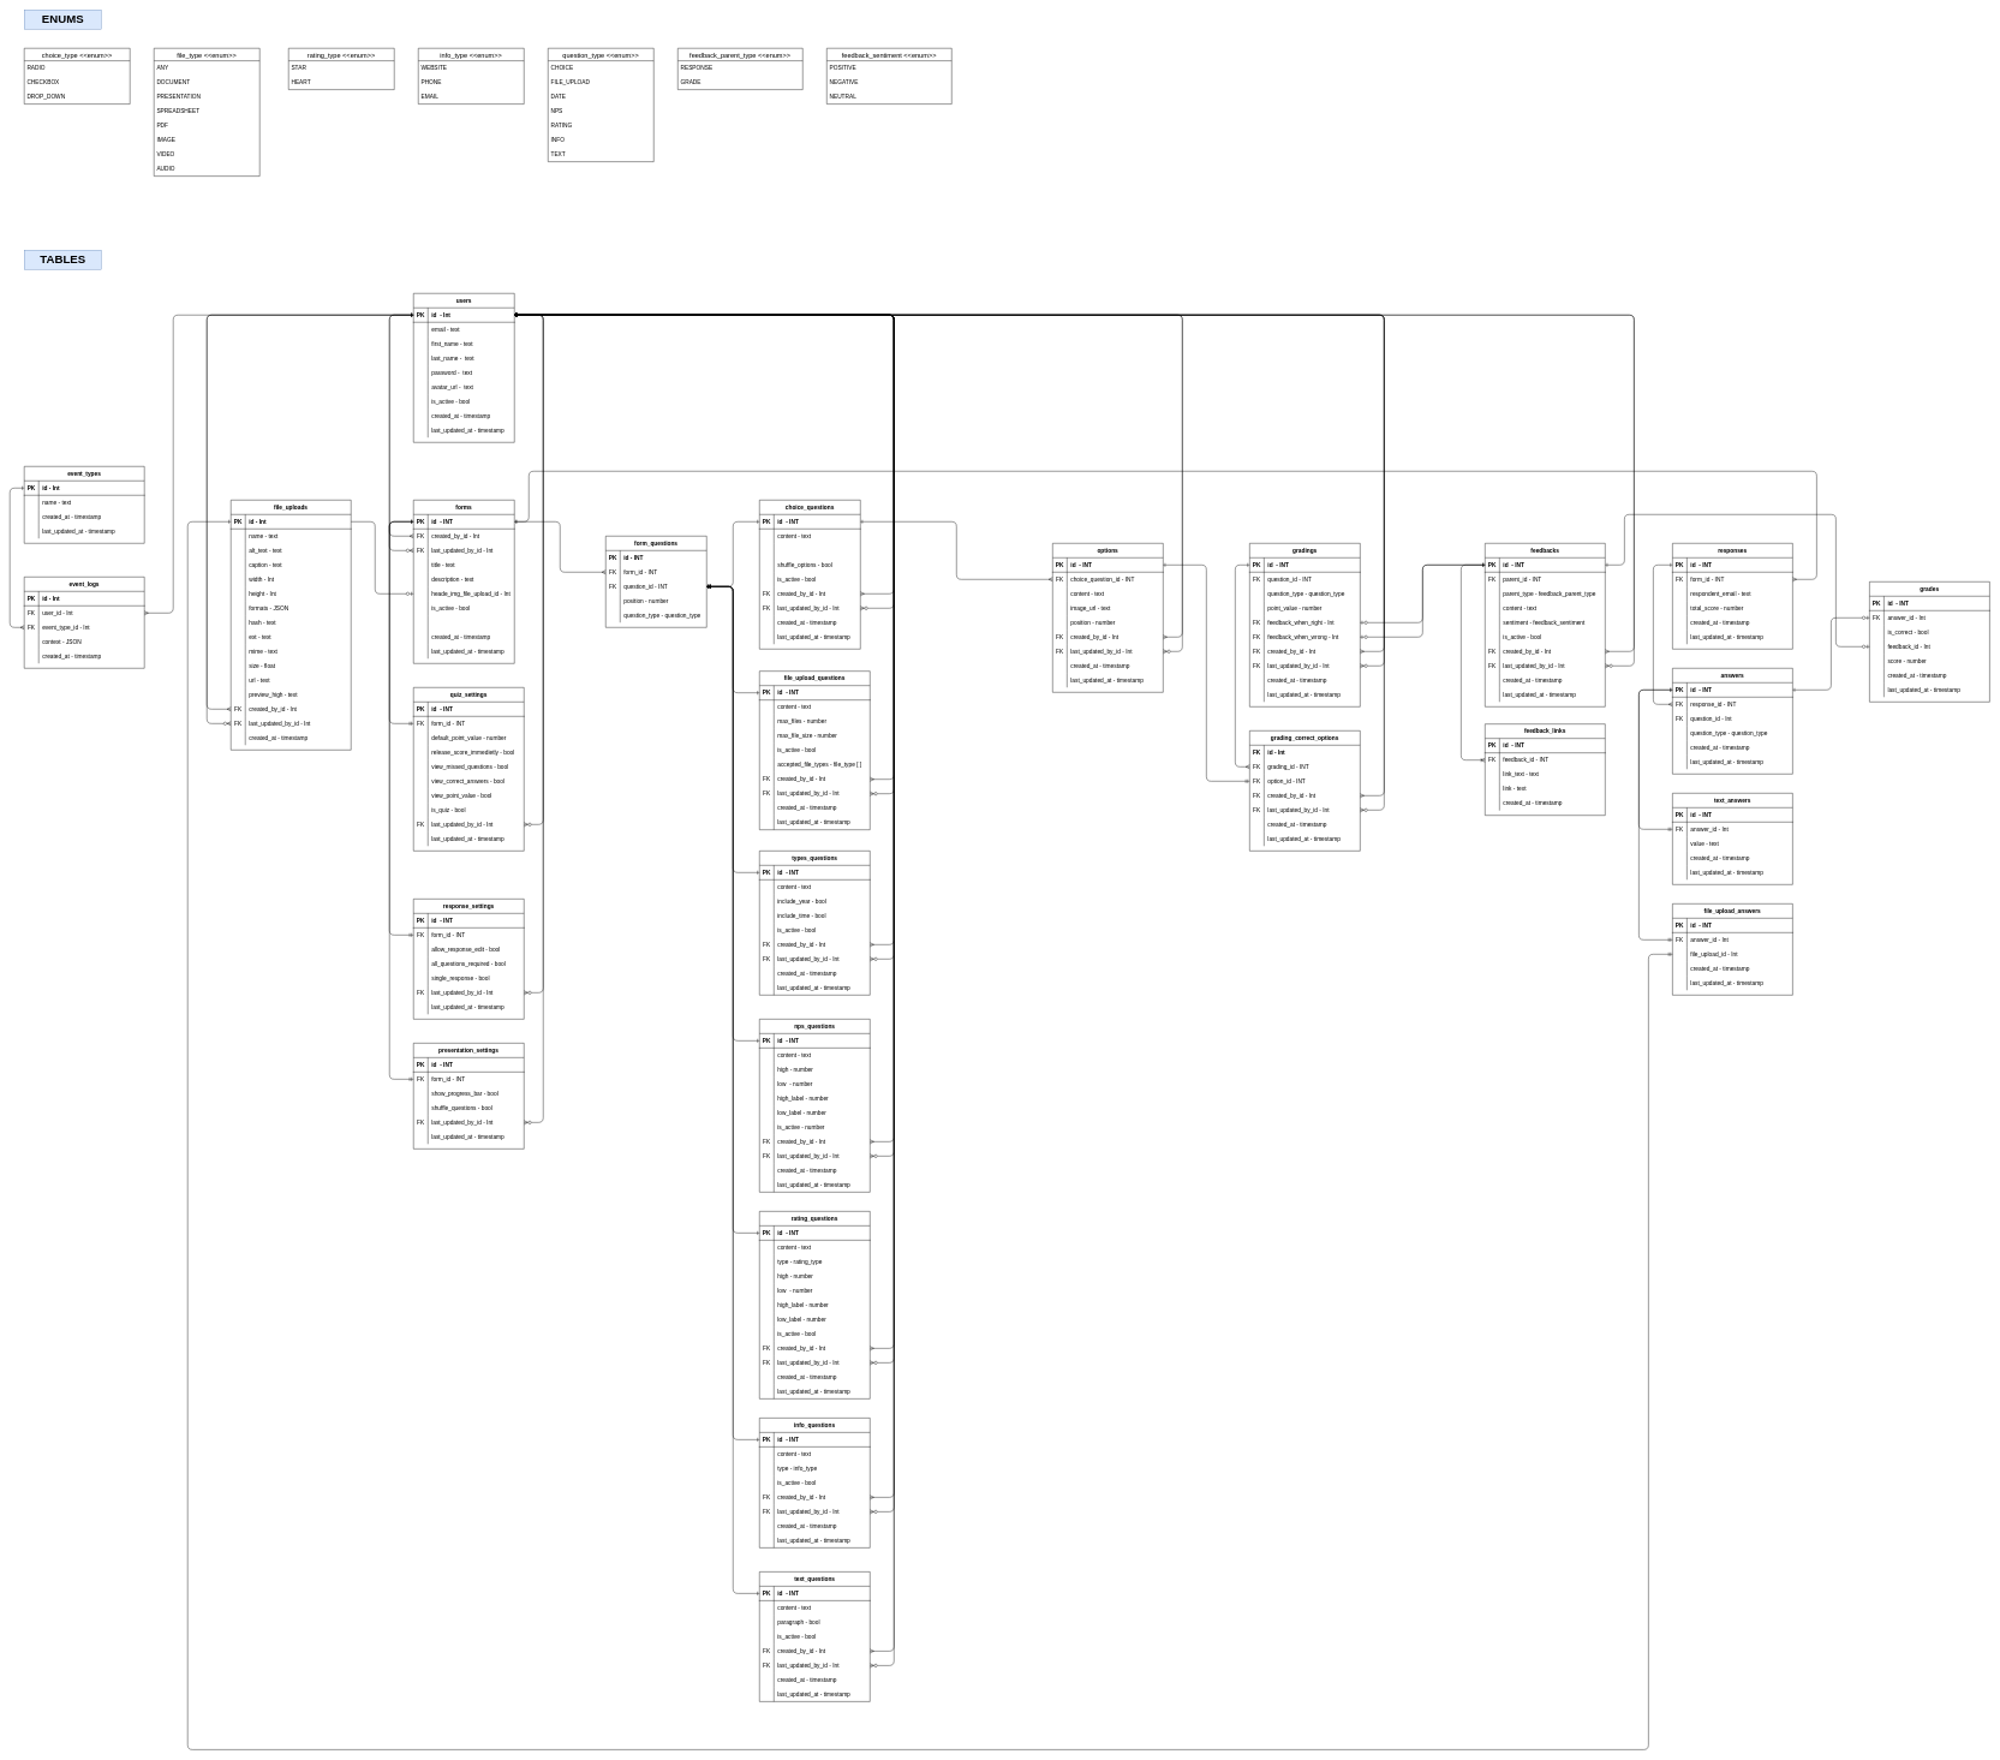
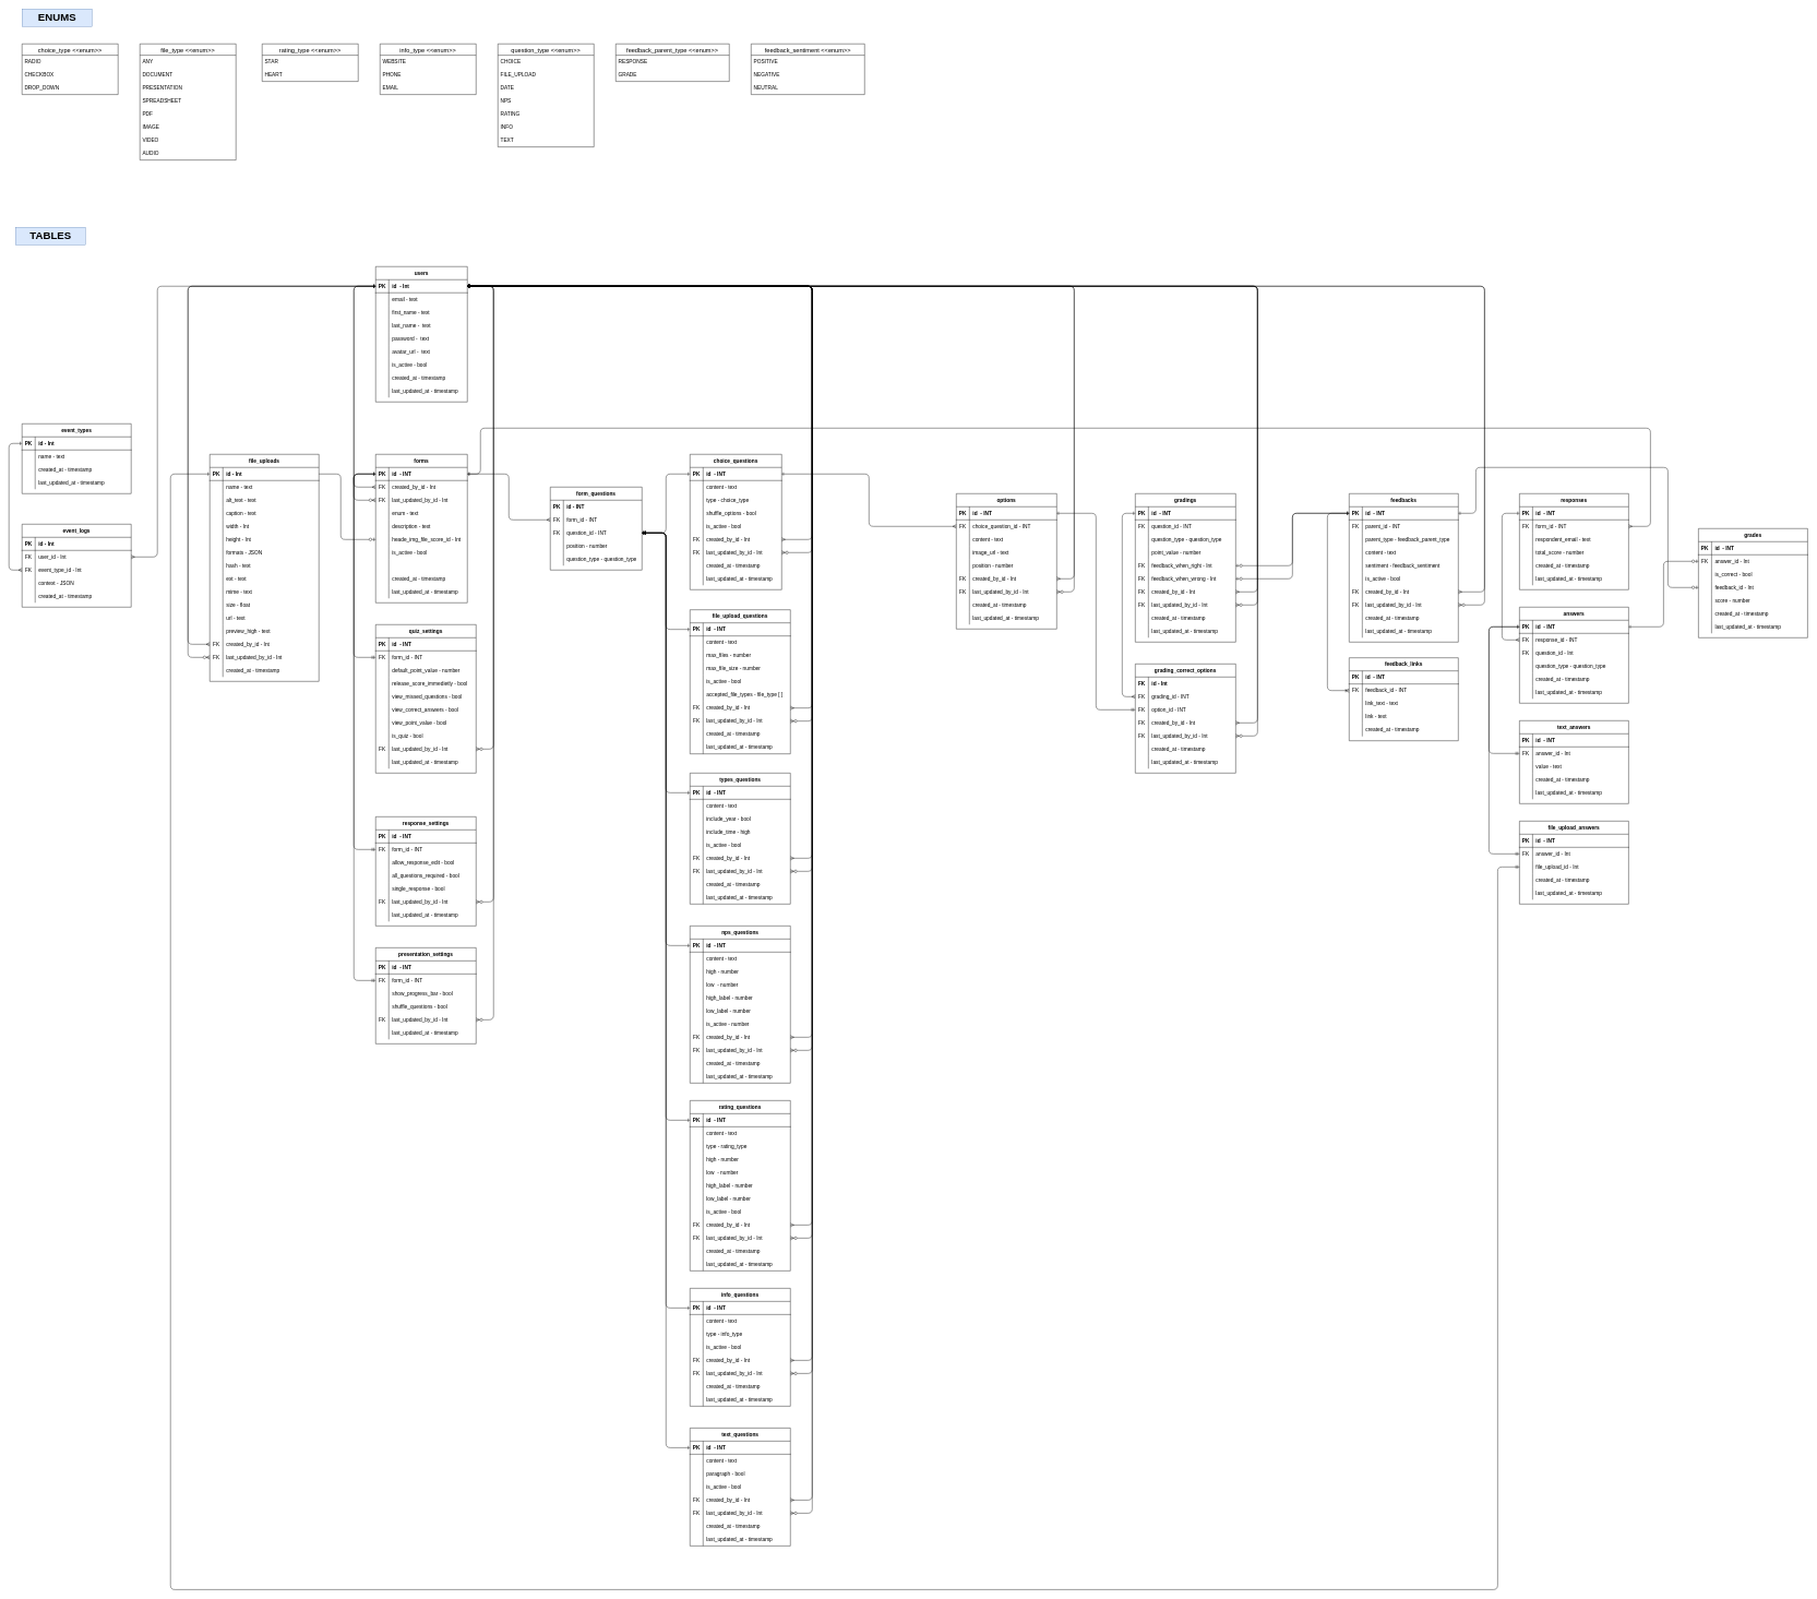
- <mxCell id="66" value="TABLES" style="text;strokeColor=#6c8ebf;fillColor=#dae8fc;html=1;fontSize=24;fontStyle=1;verticalAlign=middle;align=center;" parent="1" vertex="1"><mxGeometry x="50" y="520" width="160" height="40" as="geometry" /></mxCell>
+ <mxCell id="66" value="TABLES" style="text;strokeColor=#6c8ebf;fillColor=#dae8fc;html=1;fontSize=24;fontStyle=1;verticalAlign=middle;align=center;" parent="1" vertex="1"><mxGeometry x="35" y="520" width="160" height="40" as="geometry" /></mxCell>
+ <mxCell id="264" value="type - choice_type" style="shape=partialRectangle;connectable=0;fillColor=none;top=0;left=0;bottom=0;right=0;align=left;spacingLeft=6;overflow=hidden;" parent="262" vertex="1"><mxGeometry x="30" width="180" height="30" as="geometry"><mxRectangle width="180" height="30" as="alternateBounds" /></mxGeometry></mxCell>
- <mxCell id="79" value="title - text" style="shape=partialRectangle;connectable=0;fillColor=none;top=0;left=0;bottom=0;right=0;align=left;spacingLeft=6;overflow=hidden;" parent="77" vertex="1"><mxGeometry x="30" width="180" height="30" as="geometry"><mxRectangle width="180" height="30" as="alternateBounds" /></mxGeometry></mxCell>
+ <mxCell id="79" value="enum - text" style="shape=partialRectangle;connectable=0;fillColor=none;top=0;left=0;bottom=0;right=0;align=left;spacingLeft=6;overflow=hidden;" parent="77" vertex="1"><mxGeometry x="30" width="180" height="30" as="geometry"><mxRectangle width="180" height="30" as="alternateBounds" /></mxGeometry></mxCell>
- <mxCell id="85" value="heade_img_file_upload_id - Int" style="shape=partialRectangle;connectable=0;fillColor=none;top=0;left=0;bottom=0;right=0;align=left;spacingLeft=6;overflow=hidden;" parent="83" vertex="1"><mxGeometry x="30" width="180" height="30" as="geometry"><mxRectangle width="180" height="30" as="alternateBounds" /></mxGeometry></mxCell>
+ <mxCell id="85" value="heade_img_file_score_id - Int" style="shape=partialRectangle;connectable=0;fillColor=none;top=0;left=0;bottom=0;right=0;align=left;spacingLeft=6;overflow=hidden;" parent="83" vertex="1"><mxGeometry x="30" width="180" height="30" as="geometry"><mxRectangle width="180" height="30" as="alternateBounds" /></mxGeometry></mxCell>
- <mxCell id="326" value="include_time - bool" style="shape=partialRectangle;connectable=0;fillColor=none;top=0;left=0;bottom=0;right=0;align=left;spacingLeft=6;overflow=hidden;" parent="324" vertex="1"><mxGeometry x="30" width="200" height="30" as="geometry"><mxRectangle width="200" height="30" as="alternateBounds" /></mxGeometry></mxCell>
+ <mxCell id="326" value="include_time - high" style="shape=partialRectangle;connectable=0;fillColor=none;top=0;left=0;bottom=0;right=0;align=left;spacingLeft=6;overflow=hidden;" parent="324" vertex="1"><mxGeometry x="30" width="200" height="30" as="geometry"><mxRectangle width="200" height="30" as="alternateBounds" /></mxGeometry></mxCell>
